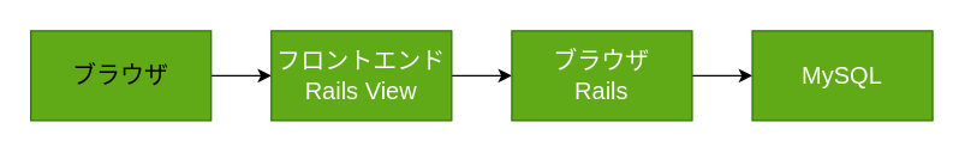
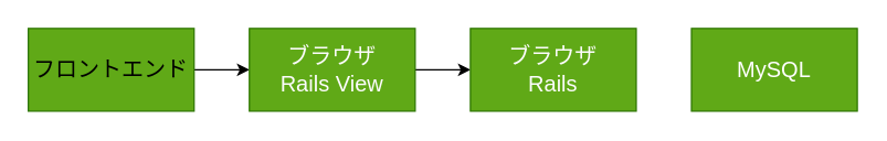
- <mxCell id="3" value="&lt;font style=&quot;color: light-dark(rgb(0, 0, 0), rgb(252, 252, 252)); font-size: 16px;&quot; face=&quot;Helvetica&quot;&gt;ブラウザ&lt;/font&gt;" style="rounded=0;whiteSpace=wrap;html=1;fillColor=#60a917;fontColor=#ffffff;strokeColor=#2D7600;" vertex="1" parent="1"><mxGeometry x="20" y="20" width="120" height="60" as="geometry" /></mxCell>
+ <mxCell id="3" value="&lt;font style=&quot;color: light-dark(rgb(0, 0, 0), rgb(252, 252, 252)); font-size: 16px;&quot; face=&quot;Helvetica&quot;&gt;フロントエンド&lt;/font&gt;" style="rounded=0;whiteSpace=wrap;html=1;fillColor=#60a917;fontColor=#ffffff;strokeColor=#2D7600;" vertex="1" parent="1"><mxGeometry x="20" y="20" width="120" height="60" as="geometry" /></mxCell>
- <mxCell id="5" value="&lt;font style=&quot;color: light-dark(rgb(252, 252, 252), rgb(255, 255, 255)); font-size: 16px;&quot;&gt;フロントエンド&lt;br&gt;Rails View&lt;/font&gt;" style="rounded=0;whiteSpace=wrap;html=1;fillColor=#60a917;fontColor=#ffffff;strokeColor=#2D7600;" vertex="1" parent="1"><mxGeometry x="180" y="20" width="120" height="60" as="geometry" /></mxCell>
+ <mxCell id="5" value="&lt;font style=&quot;color: light-dark(rgb(252, 252, 252), rgb(255, 255, 255)); font-size: 16px;&quot;&gt;ブラウザ&lt;br&gt;Rails View&lt;/font&gt;" style="rounded=0;whiteSpace=wrap;html=1;fillColor=#60a917;fontColor=#ffffff;strokeColor=#2D7600;" vertex="1" parent="1"><mxGeometry x="180" y="20" width="120" height="60" as="geometry" /></mxCell>
- <mxCell id="6" value="" style="edgeStyle=orthogonalEdgeStyle;rounded=0;orthogonalLoop=1;jettySize=auto;html=1;" edge="1" parent="1" source="7" target="8"><mxGeometry relative="1" as="geometry" /></mxCell>
